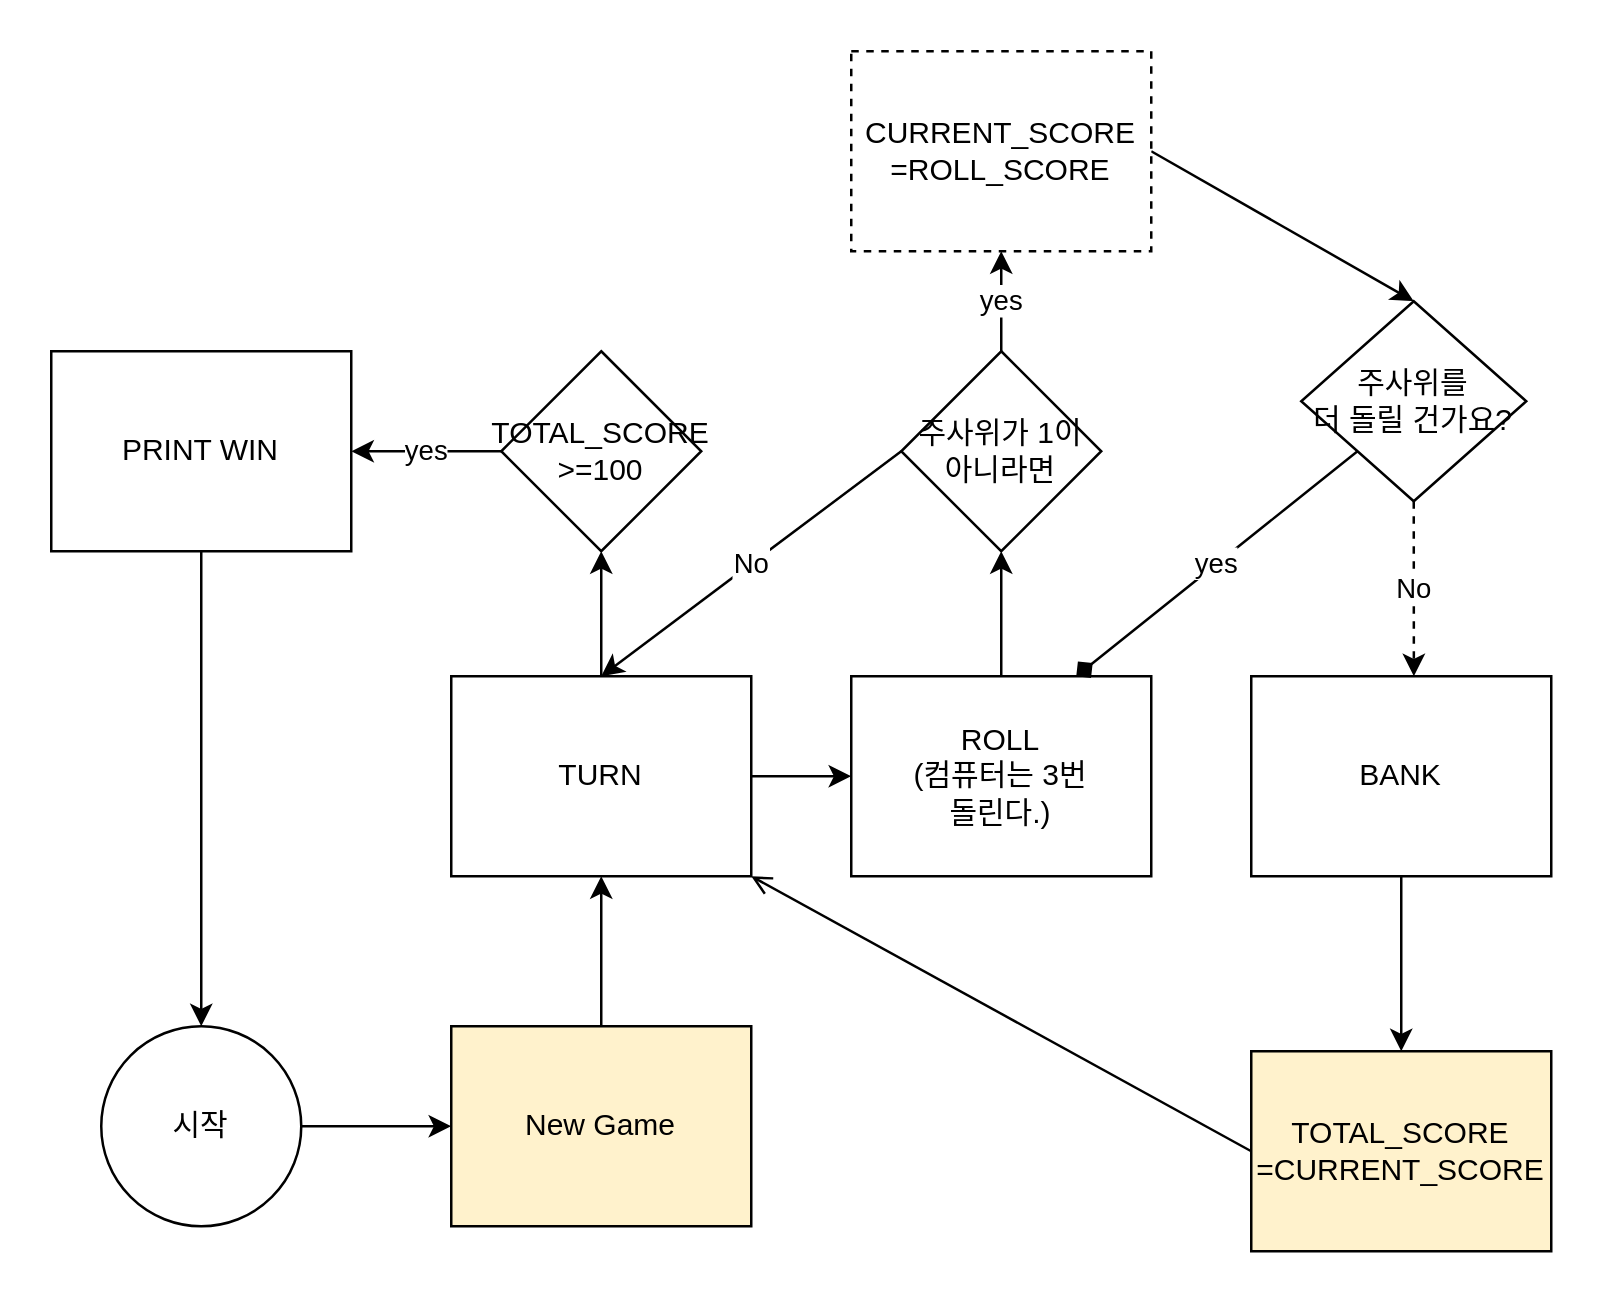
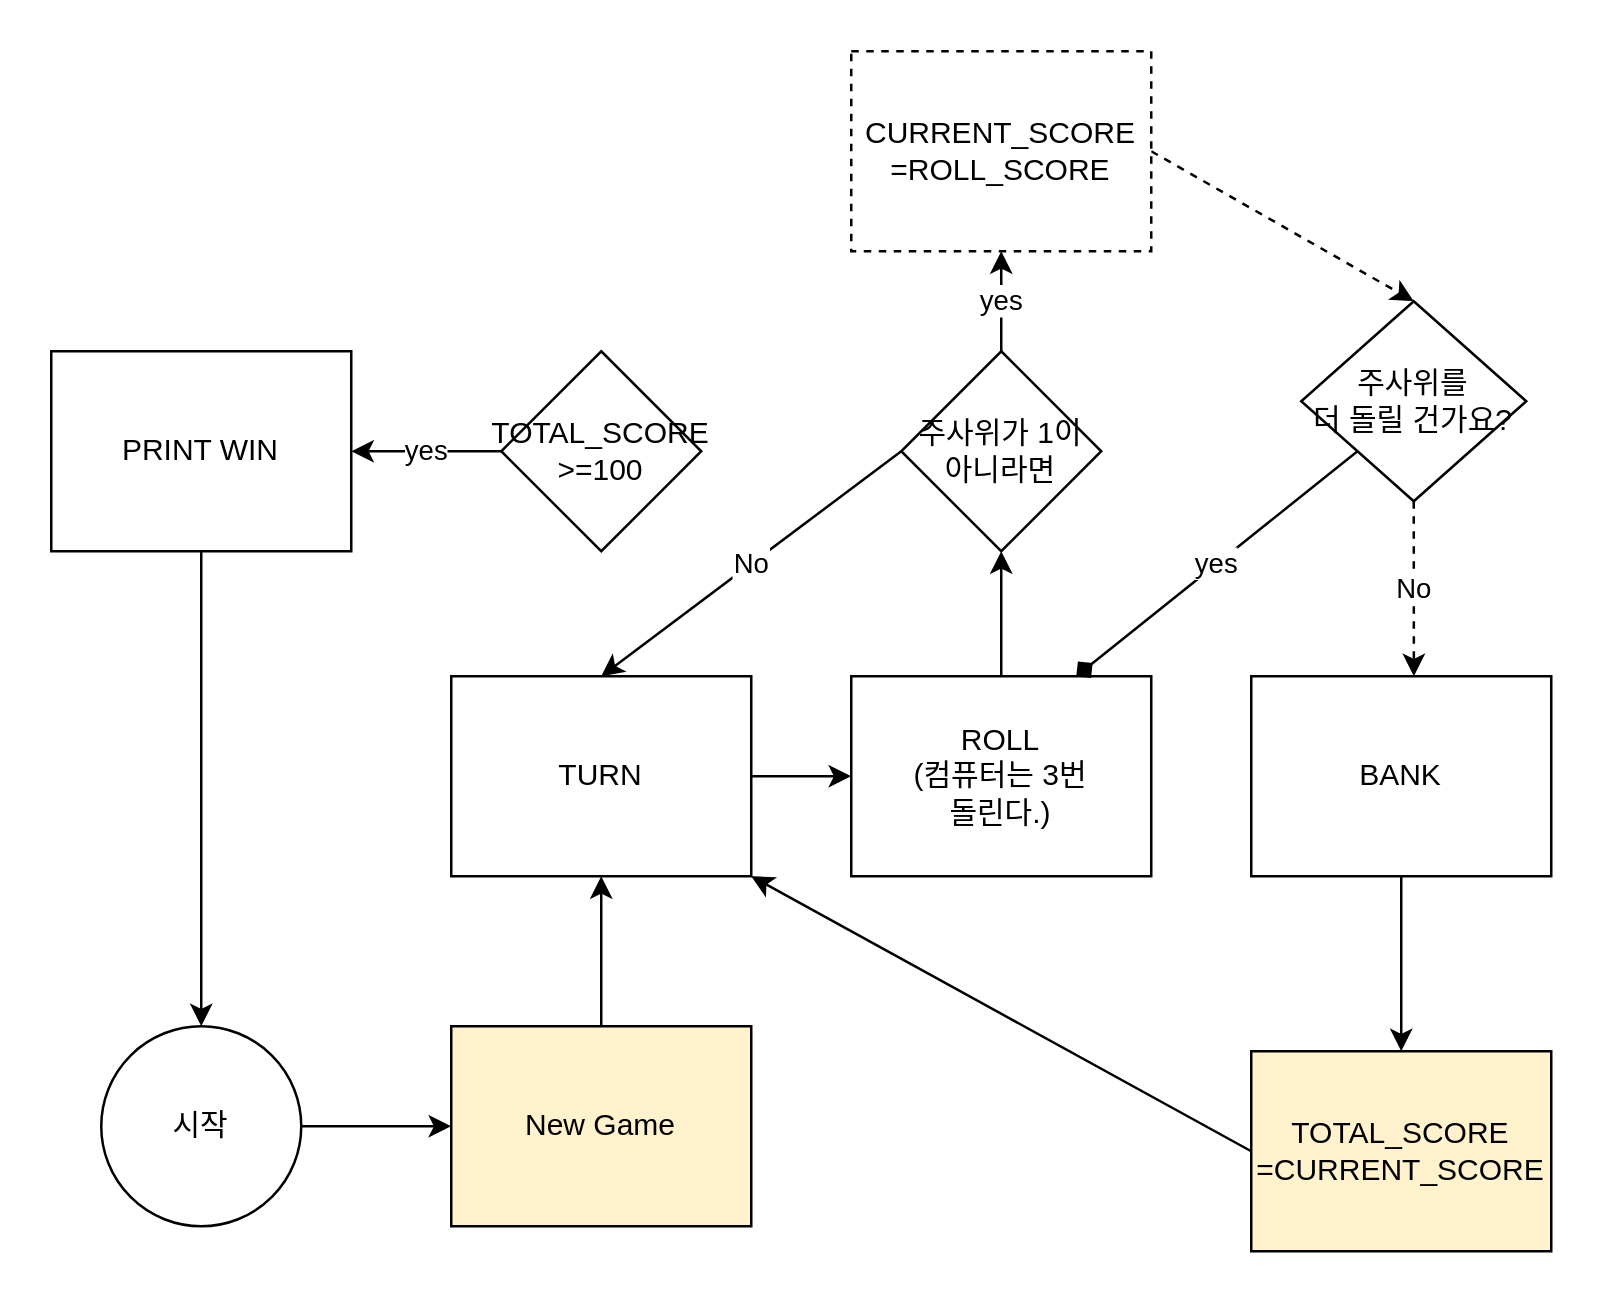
- <mxCell id="16" style="edgeStyle=none;html=1;exitX=1;exitY=0.5;exitDx=0;exitDy=0;entryX=0.5;entryY=0;entryDx=0;entryDy=0;" edge="1" parent="1" source="17" target="20"><mxGeometry relative="1" as="geometry" /></mxCell>
+ <mxCell id="16" style="edgeStyle=none;html=1;exitX=1;exitY=0.5;exitDx=0;exitDy=0;entryX=0.5;entryY=0;entryDx=0;entryDy=0;dashed=1;" edge="1" parent="1" source="17" target="20"><mxGeometry relative="1" as="geometry" /></mxCell>
- <mxCell id="11" style="edgeStyle=none;html=1;exitX=0.5;exitY=0;exitDx=0;exitDy=0;entryX=0.5;entryY=1;entryDx=0;entryDy=0;" edge="1" parent="1" source="12" target="24"><mxGeometry relative="1" as="geometry" /></mxCell>
- <mxCell id="21" style="edgeStyle=none;html=1;exitX=0;exitY=0.5;exitDx=0;exitDy=0;entryX=1;entryY=1;entryDx=0;entryDy=0;endArrow=open;" edge="1" parent="1" source="22" target="12"><mxGeometry relative="1" as="geometry" /></mxCell>
+ <mxCell id="21" style="edgeStyle=none;html=1;exitX=0;exitY=0.5;exitDx=0;exitDy=0;entryX=1;entryY=1;entryDx=0;entryDy=0;" edge="1" parent="1" source="22" target="12"><mxGeometry relative="1" as="geometry" /></mxCell>
